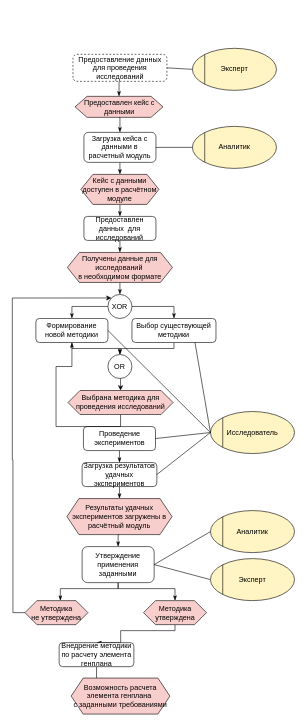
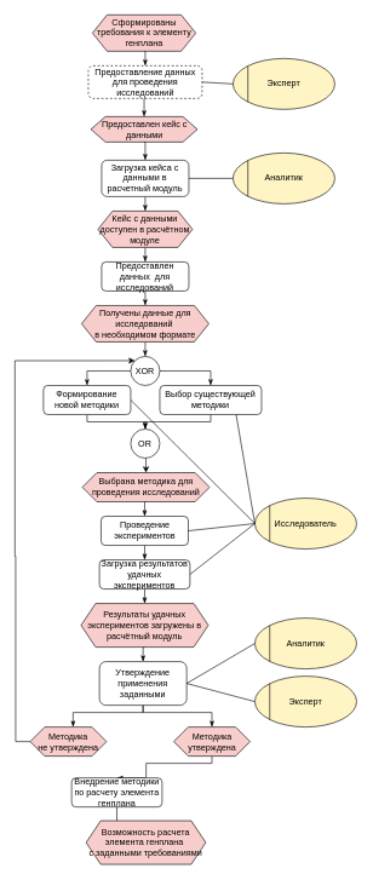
+ <mxCell id="13" value="Сформированы требования к элементу генплана" style="shape=hexagon;perimeter=hexagonPerimeter2;whiteSpace=wrap;html=1;fixedSize=1;fillColor=#F8CECC;" vertex="1" parent="1"><mxGeometry x="126.75" width="142" height="50" as="geometry" y="20" /></mxCell>
+ <mxCell id="12" style="edgeStyle=orthogonalEdgeStyle;rounded=0;orthogonalLoop=1;jettySize=auto;html=1;exitX=0.5;exitY=1;exitDx=0;exitDy=0;entryX=0.5;entryY=0;entryDx=0;entryDy=0;endArrow=classicThin;endFill=1;" edge="1" parent="1" source="13" target="15"><mxGeometry relative="1" as="geometry" /></mxCell>
- <mxCell id="44" style="edgeStyle=orthogonalEdgeStyle;rounded=0;orthogonalLoop=1;jettySize=auto;html=1;exitX=0.5;exitY=1;exitDx=0;exitDy=0;endArrow=classicThin;endFill=1;" edge="1" parent="1" source="45" target="29"><mxGeometry relative="1" as="geometry" /></mxCell>
+ <mxCell id="44" style="edgeStyle=orthogonalEdgeStyle;rounded=0;orthogonalLoop=1;jettySize=auto;html=1;exitX=0.5;exitY=1;exitDx=0;exitDy=0;entryX=0.5;entryY=0;entryDx=0;entryDy=0;endArrow=classicThin;endFill=1;" edge="1" parent="1" source="45" target="21"><mxGeometry relative="1" as="geometry" /></mxCell>
